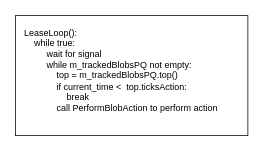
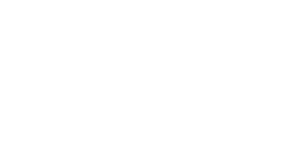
- <mxCell id="2" value="&amp;nbsp; &amp;nbsp;LeaseLoop():&amp;nbsp;&lt;br&gt;&amp;nbsp; &amp;nbsp; &amp;nbsp; &amp;nbsp;while true:&amp;nbsp;&lt;br&gt;&amp;nbsp; &amp;nbsp; &amp;nbsp; &amp;nbsp; &amp;nbsp; &amp;nbsp; wait for signal&amp;nbsp;&lt;br&gt;&amp;nbsp; &amp;nbsp; &amp;nbsp; &amp;nbsp; &amp;nbsp; &amp;nbsp; while m_trackedBlobsPQ not empty:&amp;nbsp;&lt;br&gt;&amp;nbsp; &amp;nbsp; &amp;nbsp; &amp;nbsp; &amp;nbsp; &amp;nbsp; &amp;nbsp; &amp;nbsp; top = m_trackedBlobsPQ.top()&amp;nbsp; &amp;nbsp;&lt;br&gt;&amp;nbsp; &amp;nbsp; &amp;nbsp; &amp;nbsp; &amp;nbsp; &amp;nbsp; &amp;nbsp; &amp;nbsp; if current_time &amp;lt;&amp;nbsp; top.ticksAction:&lt;br&gt;&amp;nbsp; &amp;nbsp; &amp;nbsp; &amp;nbsp; &amp;nbsp; &amp;nbsp; &amp;nbsp; &amp;nbsp; &amp;nbsp; &amp;nbsp; break&lt;br&gt;&amp;nbsp; &amp;nbsp; &amp;nbsp; &amp;nbsp; &amp;nbsp; &amp;nbsp; &amp;nbsp; &amp;nbsp; call PerformBlobAction to perform action&amp;nbsp;&lt;br&gt;&amp;nbsp; &amp;nbsp; &amp;nbsp; &amp;nbsp; &amp;nbsp; &amp;nbsp; &amp;nbsp; &amp;nbsp;&amp;nbsp;" style="rounded=0;whiteSpace=wrap;html=1;align=left;" vertex="1" parent="1"><mxGeometry x="20" y="20" width="310" height="160" as="geometry" /></mxCell>
